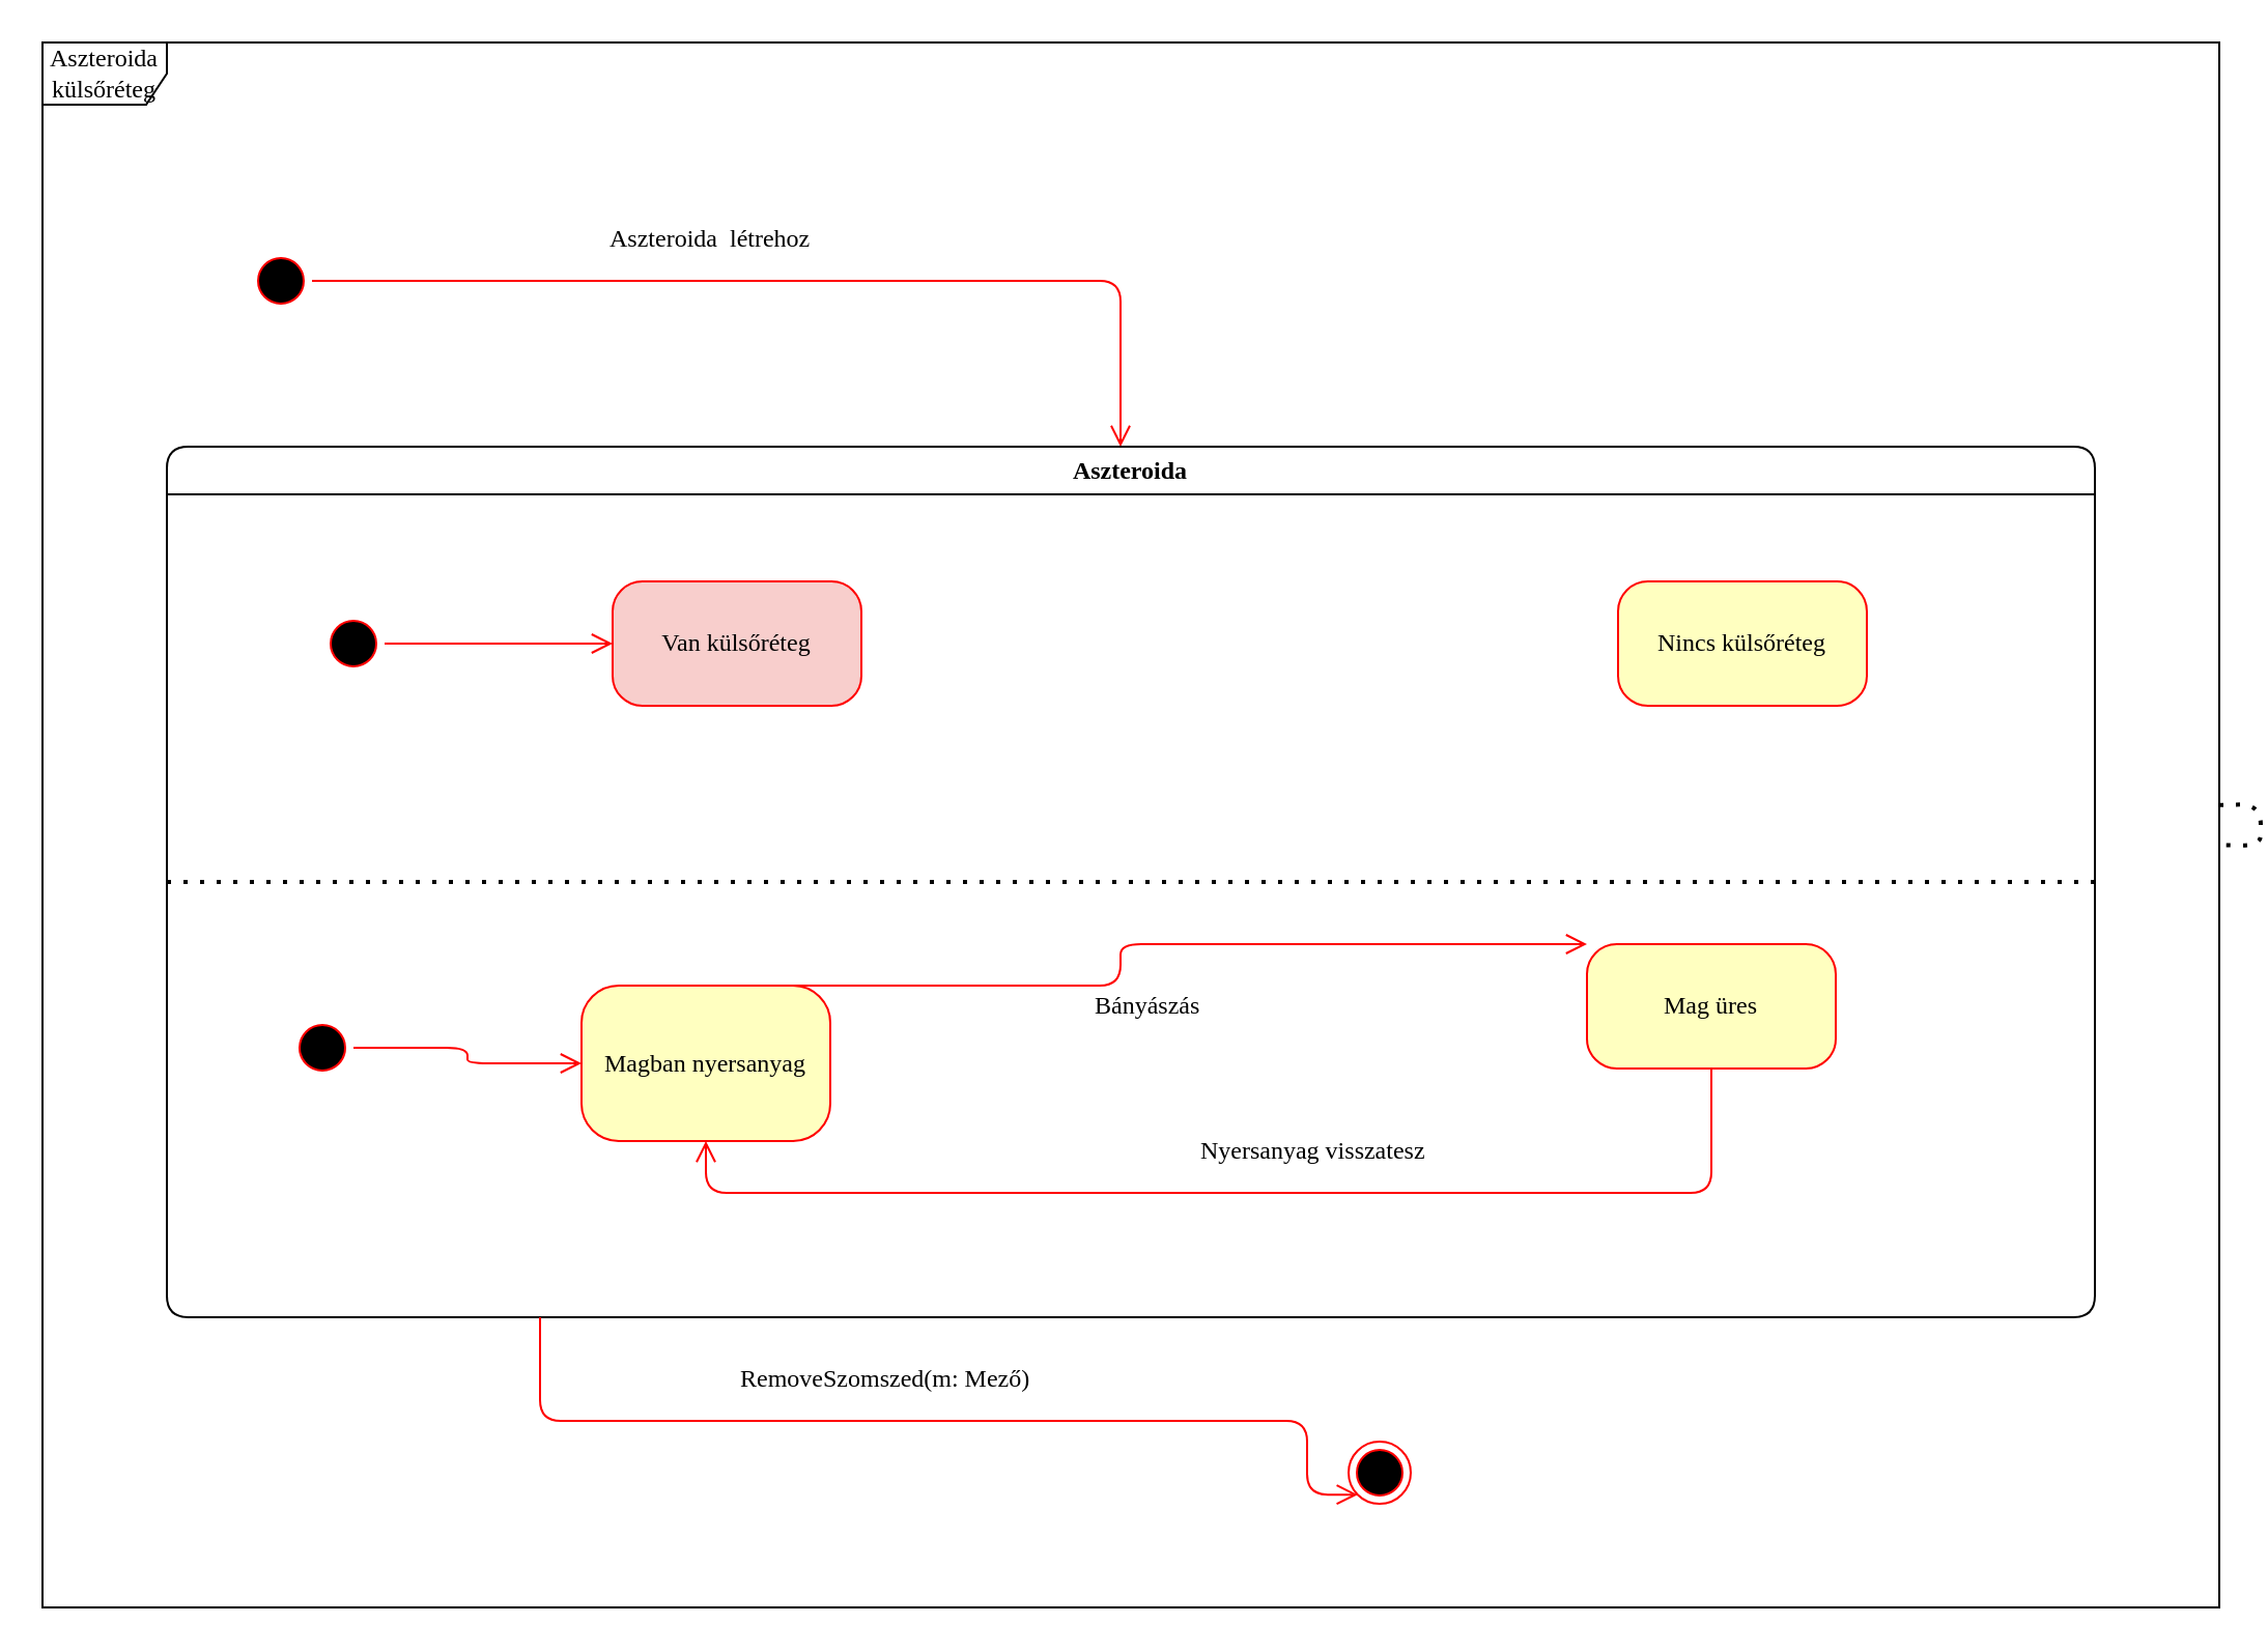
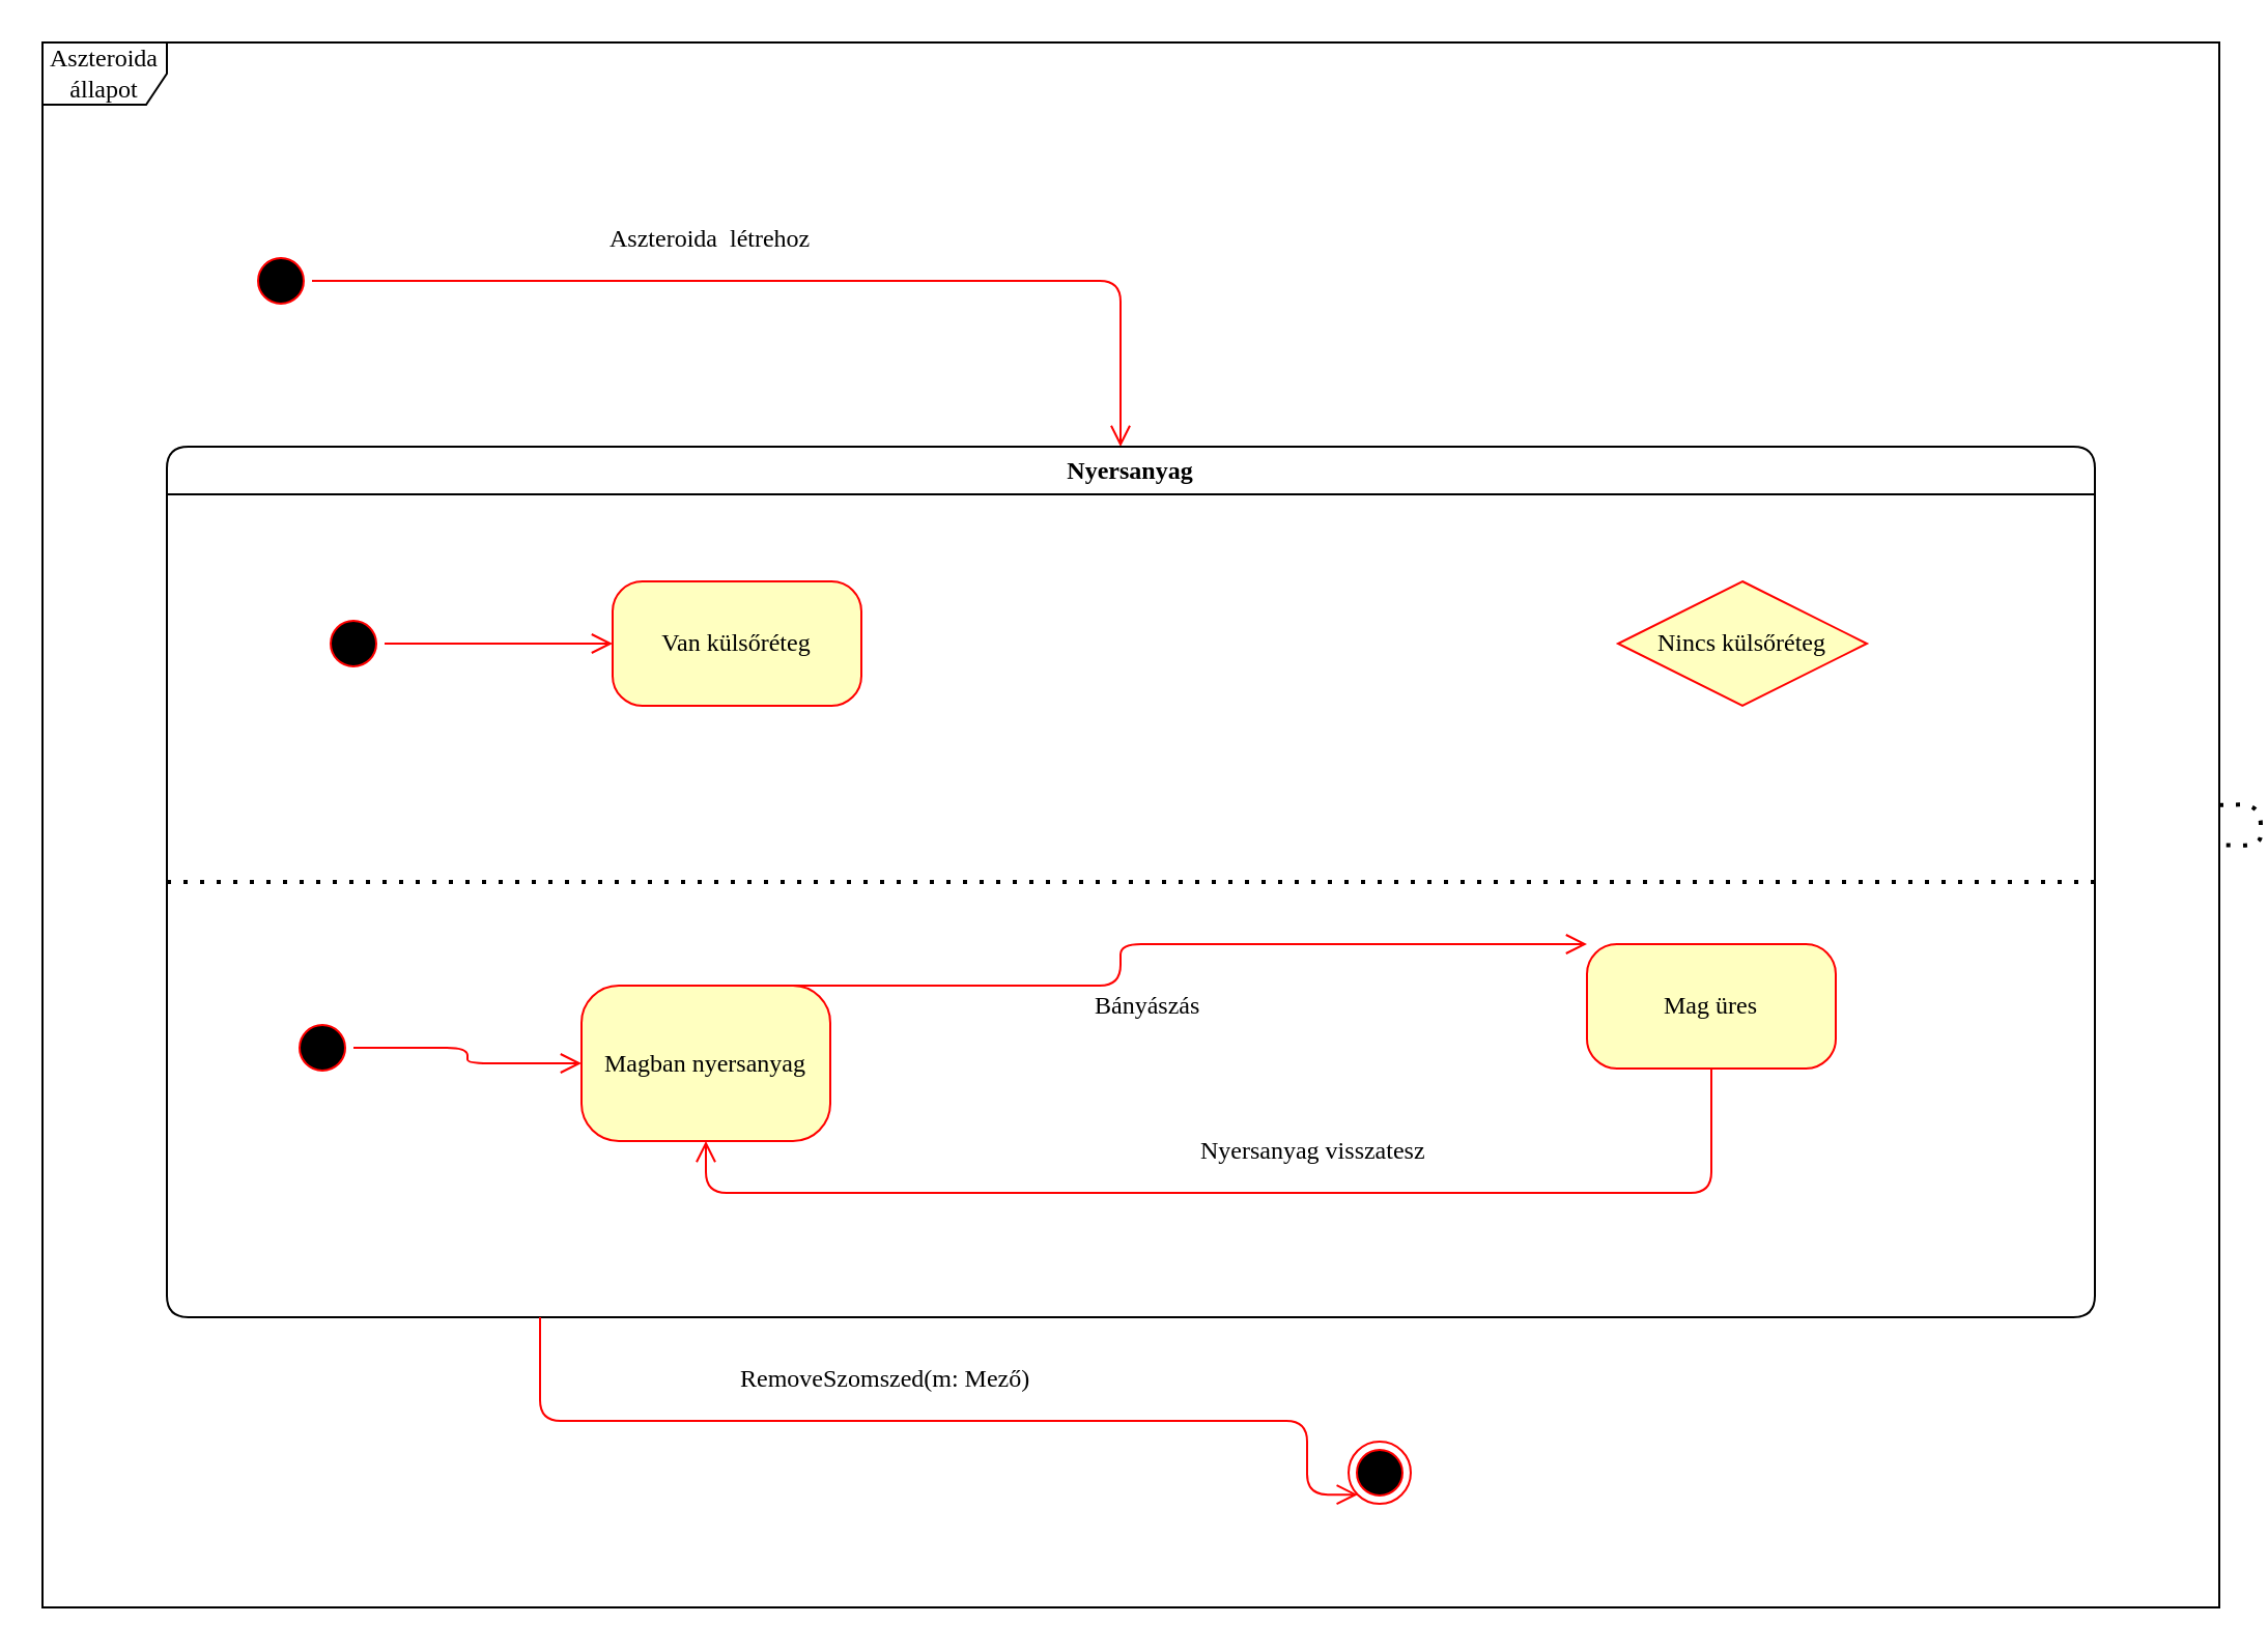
- <mxCell id="2" value="Aszteroida külsőréteg" style="shape=umlFrame;whiteSpace=wrap;html=1;rounded=1;shadow=0;comic=0;labelBackgroundColor=none;strokeWidth=1;fontFamily=Verdana;fontSize=12;align=center;" vertex="1" parent="1"><mxGeometry x="20" y="20" width="1050" height="755" as="geometry" /></mxCell>
+ <mxCell id="2" value="Aszteroida állapot" style="shape=umlFrame;whiteSpace=wrap;html=1;rounded=1;shadow=0;comic=0;labelBackgroundColor=none;strokeWidth=1;fontFamily=Verdana;fontSize=12;align=center;" vertex="1" parent="1"><mxGeometry x="20" y="20" width="1050" height="755" as="geometry" /></mxCell>
- <mxCell id="8" value="Aszteroida" style="swimlane;whiteSpace=wrap;html=1;rounded=1;shadow=0;comic=0;labelBackgroundColor=none;strokeWidth=1;fontFamily=Verdana;fontSize=12;align=center;" vertex="1" parent="1"><mxGeometry x="80" y="215" width="930" height="420" as="geometry" /></mxCell>
+ <mxCell id="8" value="Nyersanyag" style="swimlane;whiteSpace=wrap;html=1;rounded=1;shadow=0;comic=0;labelBackgroundColor=none;strokeWidth=1;fontFamily=Verdana;fontSize=12;align=center;" vertex="1" parent="1"><mxGeometry x="80" y="215" width="930" height="420" as="geometry" /></mxCell>
- <mxCell id="11" value="Van külsőréteg" style="rounded=1;whiteSpace=wrap;html=1;arcSize=24;fillColor=#f8cecc;strokeColor=#ff0000;shadow=0;comic=0;labelBackgroundColor=none;fontFamily=Verdana;fontSize=12;fontColor=#000000;align=center;" vertex="1" parent="8"><mxGeometry x="215" y="65" width="120" height="60" as="geometry" /></mxCell>
+ <mxCell id="11" value="Van külsőréteg" style="rounded=1;whiteSpace=wrap;html=1;arcSize=24;fillColor=#ffffc0;strokeColor=#ff0000;shadow=0;comic=0;labelBackgroundColor=none;fontFamily=Verdana;fontSize=12;fontColor=#000000;align=center;" vertex="1" parent="8"><mxGeometry x="215" y="65" width="120" height="60" as="geometry" /></mxCell>
- <mxCell id="6" value="Nincs külsőréteg" style="rounded=1;whiteSpace=wrap;html=1;arcSize=24;fillColor=#ffffc0;strokeColor=#ff0000;shadow=0;comic=0;labelBackgroundColor=none;fontFamily=Verdana;fontSize=12;fontColor=#000000;align=center;" vertex="1" parent="1"><mxGeometry x="780" y="280" width="120" height="60" as="geometry" /></mxCell>
+ <mxCell id="6" value="Nincs külsőréteg" style="rhombus;whiteSpace=wrap;html=1;arcSize=24;fillColor=#ffffc0;strokeColor=#ff0000;shadow=0;comic=0;labelBackgroundColor=none;fontFamily=Verdana;fontSize=12;fontColor=#000000;align=center;" vertex="1" parent="1"><mxGeometry x="780" y="280" width="120" height="60" as="geometry" /></mxCell>
